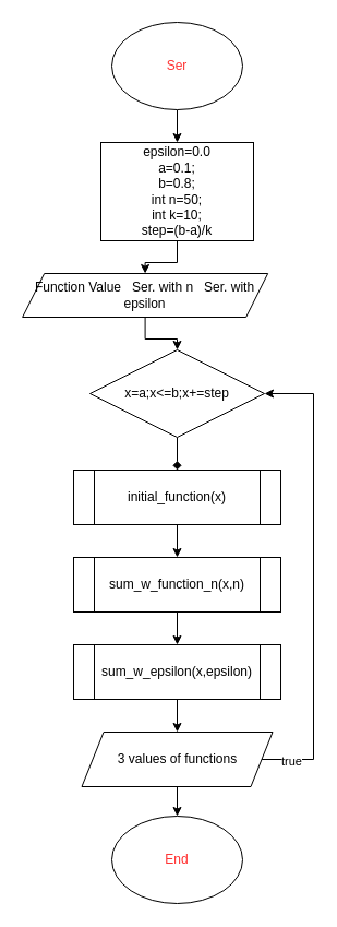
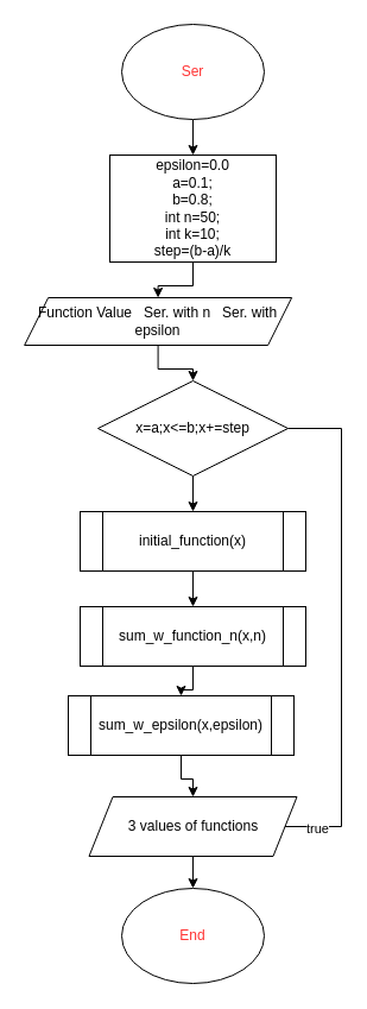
- <mxCell id="16" style="edgeStyle=orthogonalEdgeStyle;rounded=0;orthogonalLoop=1;jettySize=auto;html=1;entryX=1;entryY=0.5;entryDx=0;entryDy=0;" edge="1" parent="1" source="19" target="9"><mxGeometry relative="1" as="geometry"><Array as="points"><mxPoint x="287" y="695" /><mxPoint x="287" y="360" /></Array></mxGeometry></mxCell>
+ <mxCell id="16" style="edgeStyle=orthogonalEdgeStyle;rounded=0;orthogonalLoop=1;jettySize=auto;html=1;entryX=1;entryY=0.5;entryDx=0;entryDy=0;endArrow=none;" edge="1" parent="1" source="19" target="9"><mxGeometry relative="1" as="geometry"><Array as="points"><mxPoint x="287" y="695" /><mxPoint x="287" y="360" /></Array></mxGeometry></mxCell>
- <mxCell id="8" style="edgeStyle=orthogonalEdgeStyle;rounded=0;orthogonalLoop=1;jettySize=auto;html=1;entryX=0.5;entryY=0;entryDx=0;entryDy=0;endArrow=diamond;" edge="1" parent="1" source="9" target="11"><mxGeometry relative="1" as="geometry" /></mxCell>
+ <mxCell id="8" style="edgeStyle=orthogonalEdgeStyle;rounded=0;orthogonalLoop=1;jettySize=auto;html=1;entryX=0.5;entryY=0;entryDx=0;entryDy=0;" edge="1" parent="1" source="9" target="11"><mxGeometry relative="1" as="geometry" /></mxCell>
- <mxCell id="15" value="sum_w_epsilon(x,epsilon)" style="shape=process;whiteSpace=wrap;html=1;backgroundOutline=1;" vertex="1" parent="1"><mxGeometry x="67.01" y="590" width="190" height="50" as="geometry" /></mxCell>
+ <mxCell id="15" value="sum_w_epsilon(x,epsilon)" style="shape=process;whiteSpace=wrap;html=1;backgroundOutline=1;" vertex="1" parent="1"><mxGeometry x="57.01" y="585" width="190" height="50" as="geometry" /></mxCell>
